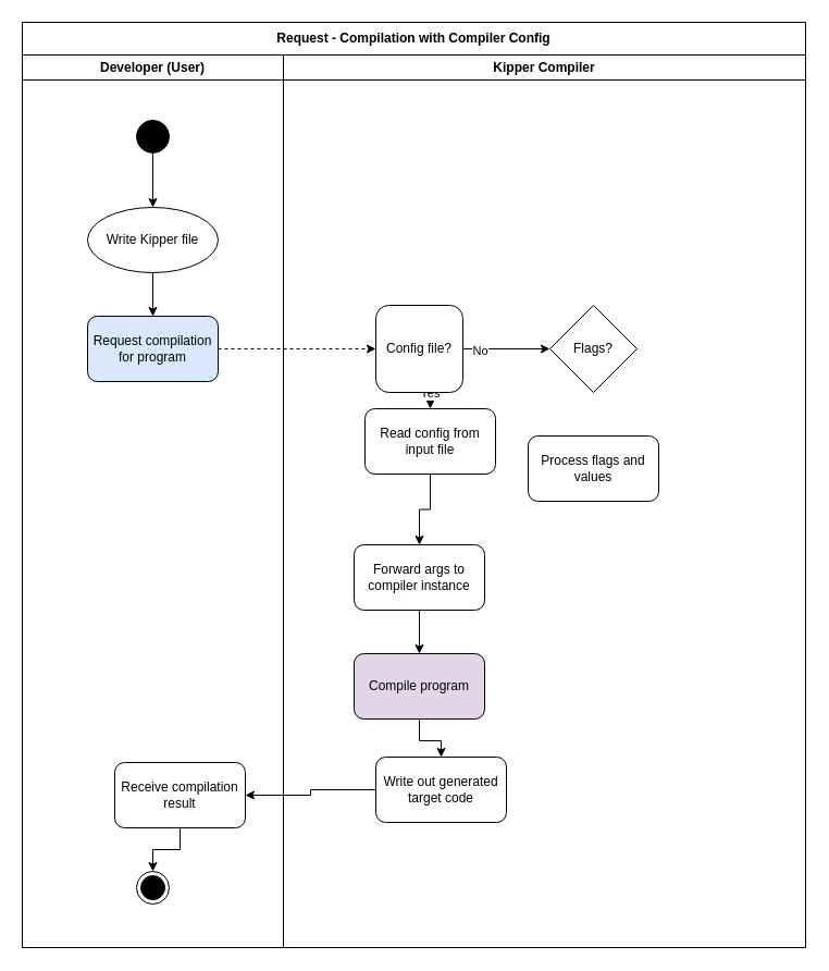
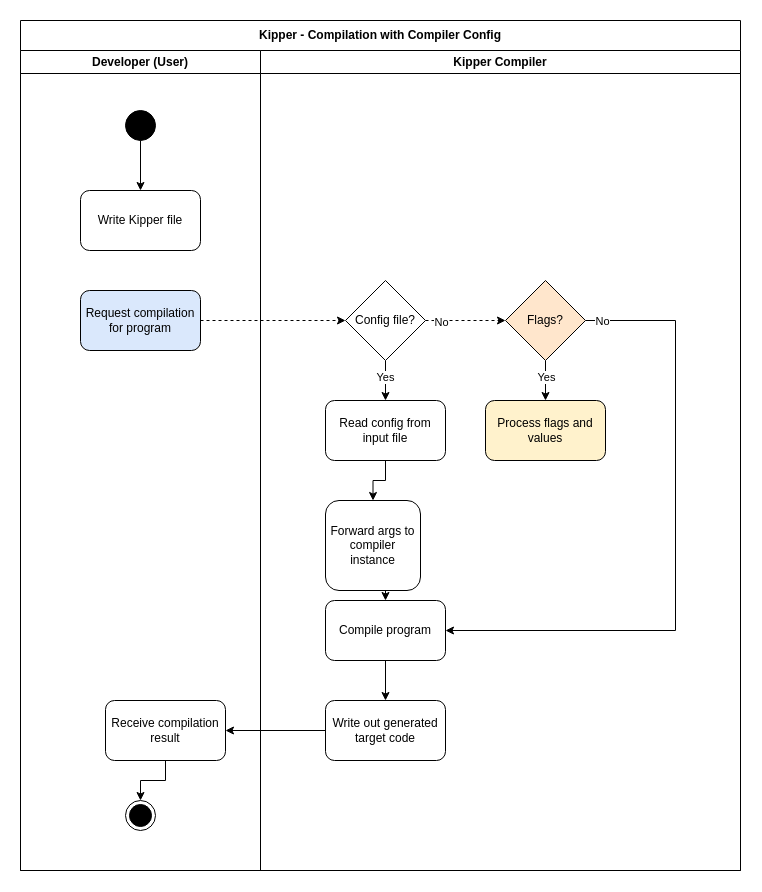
- <mxCell id="2" value="Request - Compilation with Compiler Config" style="swimlane;whiteSpace=wrap;html=1;startSize=30;" parent="1" vertex="1"><mxGeometry x="20" y="20" width="720" height="850" as="geometry" /></mxCell>
+ <mxCell id="2" value="Kipper - Compilation with Compiler Config" style="swimlane;whiteSpace=wrap;html=1;startSize=30;" parent="1" vertex="1"><mxGeometry x="20" y="20" width="720" height="850" as="geometry" /></mxCell>
- <mxCell id="26" value="Write Kipper file" style="ellipse;whiteSpace=wrap;html=1;" parent="22" vertex="1"><mxGeometry x="60" y="140" width="120" height="60" as="geometry" /></mxCell>
+ <mxCell id="26" value="Write Kipper file" style="rounded=1;whiteSpace=wrap;html=1;" parent="22" vertex="1"><mxGeometry x="60" y="140" width="120" height="60" as="geometry" /></mxCell>
- <mxCell id="25" style="edgeStyle=orthogonalEdgeStyle;rounded=0;orthogonalLoop=1;jettySize=auto;html=1;exitX=0.5;exitY=1;exitDx=0;exitDy=0;entryX=0.5;entryY=0;entryDx=0;entryDy=0;" parent="22" source="26" target="28" edge="1"><mxGeometry relative="1" as="geometry" /></mxCell>
- <mxCell id="10" value="Config file?" style="whiteSpace=wrap;html=1;rounded=1;" parent="3" vertex="1"><mxGeometry x="85" y="230" width="80" height="80" as="geometry" /></mxCell>
+ <mxCell id="10" value="Config file?" style="rhombus;whiteSpace=wrap;html=1;" parent="3" vertex="1"><mxGeometry x="85" y="230" width="80" height="80" as="geometry" /></mxCell>
- <mxCell id="8" value="" style="edgeStyle=orthogonalEdgeStyle;rounded=0;orthogonalLoop=1;jettySize=auto;html=1;" parent="3" source="10" target="18" edge="1"><mxGeometry relative="1" as="geometry" /></mxCell>
+ <mxCell id="8" value="" style="edgeStyle=orthogonalEdgeStyle;rounded=0;orthogonalLoop=1;jettySize=auto;html=1;dashed=1;" parent="3" source="10" target="18" edge="1"><mxGeometry relative="1" as="geometry" /></mxCell>
- <mxCell id="18" value="Flags?" style="rhombus;whiteSpace=wrap;html=1;" parent="3" vertex="1"><mxGeometry x="245" y="230" width="80" height="80" as="geometry" /></mxCell>
+ <mxCell id="18" value="Flags?" style="rhombus;whiteSpace=wrap;html=1;fillColor=#ffe6cc;" parent="3" vertex="1"><mxGeometry x="245" y="230" width="80" height="80" as="geometry" /></mxCell>
+ <mxCell id="14" style="edgeStyle=orthogonalEdgeStyle;rounded=0;orthogonalLoop=1;jettySize=auto;html=1;exitX=0.5;exitY=1;exitDx=0;exitDy=0;entryX=0.5;entryY=0;entryDx=0;entryDy=0;" parent="3" source="18" target="13" edge="1"><mxGeometry relative="1" as="geometry" /></mxCell>
+ <mxCell id="15" value="Yes" style="edgeLabel;html=1;align=center;verticalAlign=middle;resizable=0;points=[];" parent="14" vertex="1" connectable="0"><mxGeometry x="-0.222" relative="1" as="geometry"><mxPoint as="offset" /></mxGeometry></mxCell>
- <mxCell id="12" value="Read config from input file" style="rounded=1;whiteSpace=wrap;html=1;" parent="3" vertex="1"><mxGeometry x="75" y="325" width="120" height="60" as="geometry" /></mxCell>
+ <mxCell id="12" value="Read config from input file" style="rounded=1;whiteSpace=wrap;html=1;" parent="3" vertex="1"><mxGeometry x="65" y="350" width="120" height="60" as="geometry" /></mxCell>
- <mxCell id="13" value="Process flags and values" style="rounded=1;whiteSpace=wrap;html=1;" parent="3" vertex="1"><mxGeometry x="225" y="350" width="120" height="60" as="geometry" /></mxCell>
+ <mxCell id="13" value="Process flags and values" style="rounded=1;whiteSpace=wrap;html=1;fillColor=#fff2cc;" parent="3" vertex="1"><mxGeometry x="225" y="350" width="120" height="60" as="geometry" /></mxCell>
- <mxCell id="20" value="Forward args to compiler instance" style="rounded=1;whiteSpace=wrap;html=1;" parent="3" vertex="1"><mxGeometry x="65" y="450" width="120" height="60" as="geometry" /></mxCell>
+ <mxCell id="20" value="Forward args to compiler instance" style="rounded=1;whiteSpace=wrap;html=1;" parent="3" vertex="1"><mxGeometry x="65" y="450" width="95" height="90" as="geometry" /></mxCell>
+ <mxCell id="16" style="edgeStyle=orthogonalEdgeStyle;rounded=0;orthogonalLoop=1;jettySize=auto;html=1;exitX=1;exitY=0.5;exitDx=0;exitDy=0;entryX=1;entryY=0.5;entryDx=0;entryDy=0;" parent="3" source="18" target="5" edge="1"><mxGeometry relative="1" as="geometry"><Array as="points"><mxPoint x="415" y="270" /><mxPoint x="415" y="580" /></Array></mxGeometry></mxCell>
+ <mxCell id="17" value="No" style="edgeLabel;html=1;align=center;verticalAlign=middle;resizable=0;points=[];" parent="16" vertex="1" connectable="0"><mxGeometry x="-0.97" y="1" relative="1" as="geometry"><mxPoint x="7" y="1" as="offset" /></mxGeometry></mxCell>
- <mxCell id="5" value="Compile program" style="rounded=1;whiteSpace=wrap;html=1;fillColor=#e1d5e7;" parent="3" vertex="1"><mxGeometry x="65" y="550" width="120" height="60" as="geometry" /></mxCell>
+ <mxCell id="5" value="Compile program" style="rounded=1;whiteSpace=wrap;html=1;" parent="3" vertex="1"><mxGeometry x="65" y="550" width="120" height="60" as="geometry" /></mxCell>
- <mxCell id="21" value="Write out generated&lt;br&gt;target code" style="rounded=1;whiteSpace=wrap;html=1;" parent="3" vertex="1"><mxGeometry x="85" y="645" width="120" height="60" as="geometry" /></mxCell>
+ <mxCell id="21" value="Write out generated&lt;br&gt;target code" style="rounded=1;whiteSpace=wrap;html=1;" parent="3" vertex="1"><mxGeometry x="65" y="650" width="120" height="60" as="geometry" /></mxCell>
